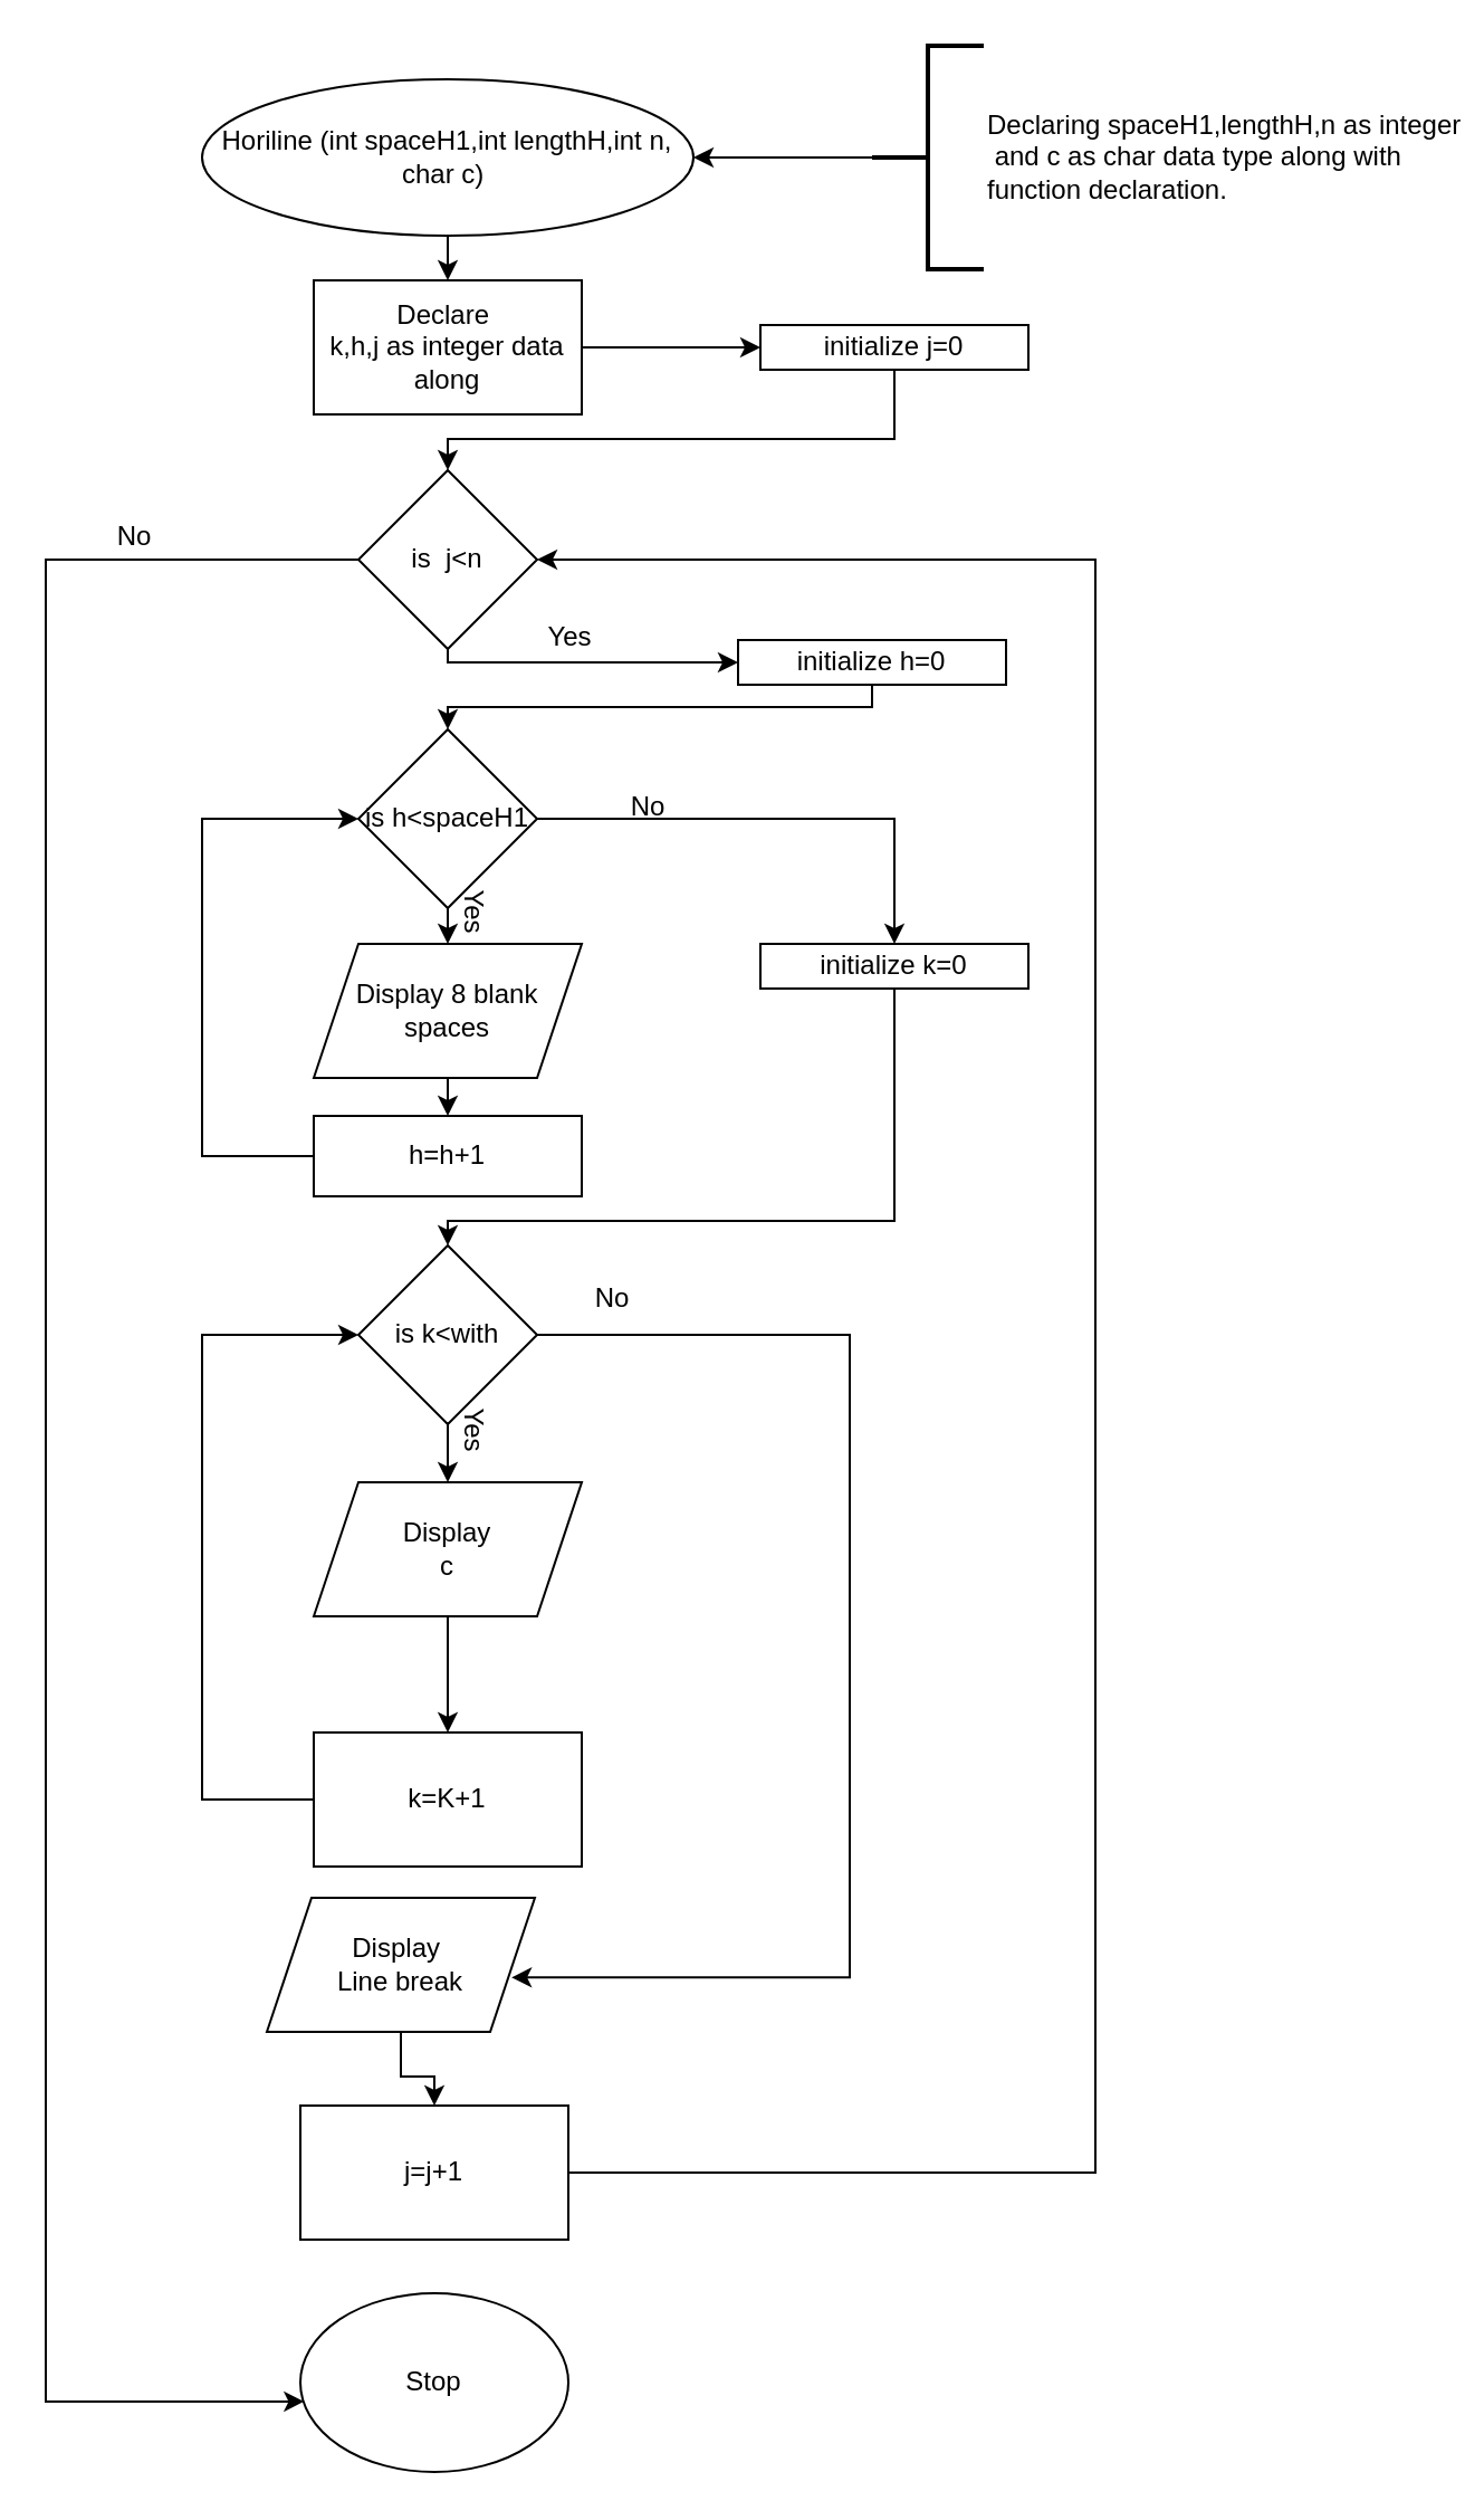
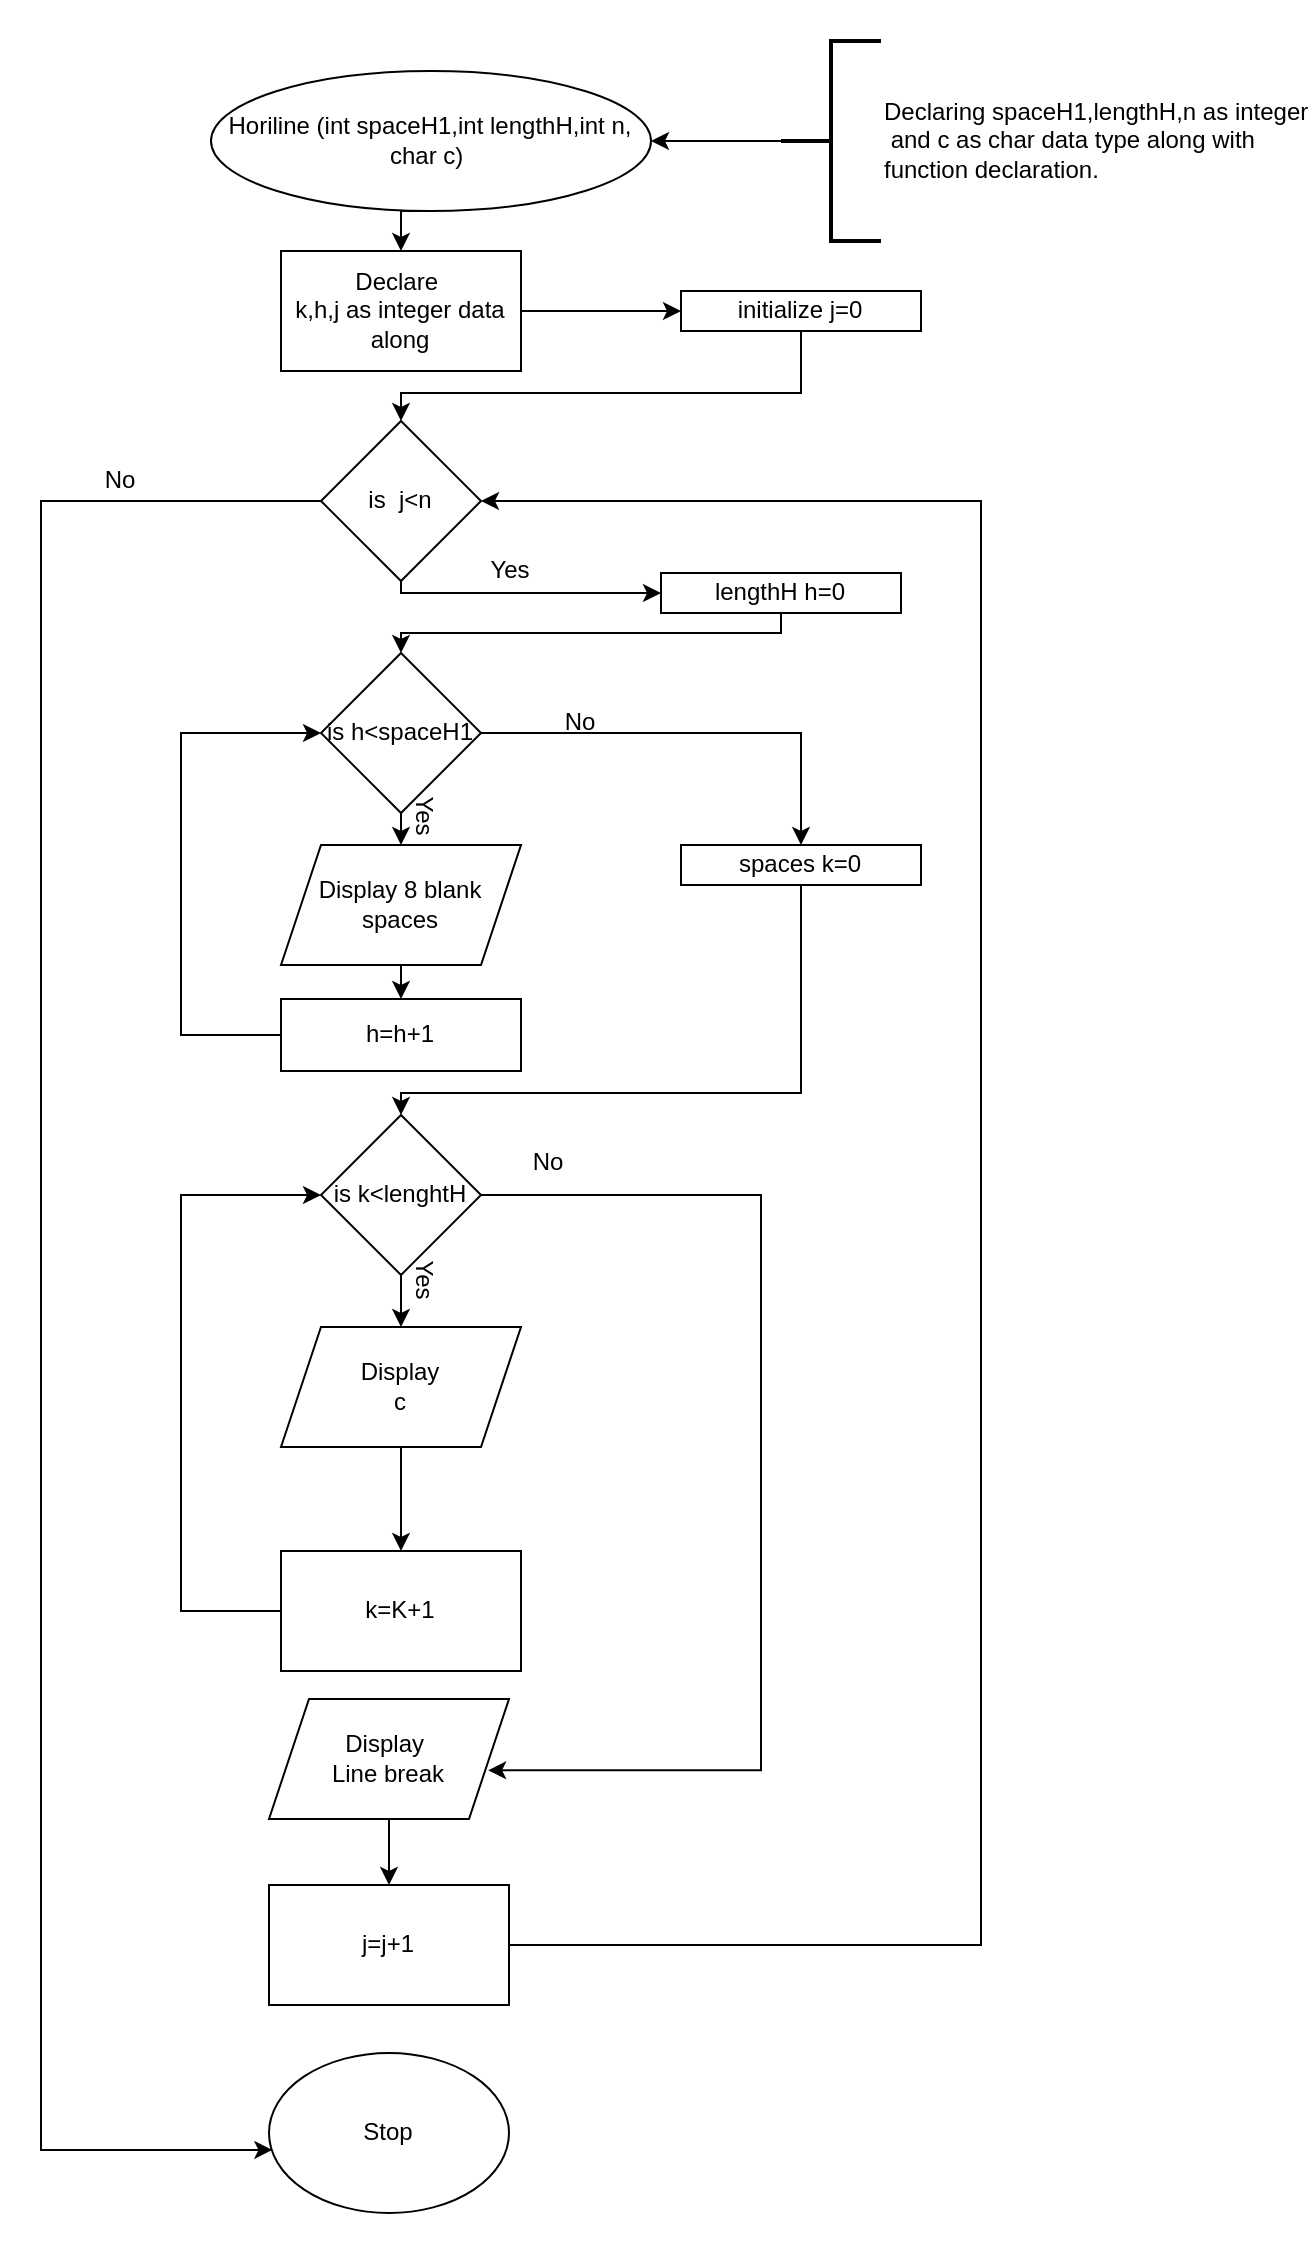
- <mxCell id="2" value="Horiline (int&amp;nbsp;&lt;span style=&quot;&quot;&gt;spaceH1,int lengthH,int n,&lt;br&gt;char&amp;nbsp;&lt;/span&gt;&lt;span style=&quot;&quot;&gt;c)&amp;nbsp;&lt;/span&gt;" style="ellipse;whiteSpace=wrap;html=1;" parent="1" vertex="1"><mxGeometry x="90" y="35" width="220" height="70" as="geometry" /></mxCell>
+ <mxCell id="2" value="Horiline (int&amp;nbsp;&lt;span style=&quot;&quot;&gt;spaceH1,int lengthH,int n,&lt;br&gt;char&amp;nbsp;&lt;/span&gt;&lt;span style=&quot;&quot;&gt;c)&amp;nbsp;&lt;/span&gt;" style="ellipse;whiteSpace=wrap;html=1;" parent="1" vertex="1"><mxGeometry x="105" y="35" width="220" height="70" as="geometry" /></mxCell>
- <mxCell id="39" value="initialize h=0" style="whiteSpace=wrap;html=1;" vertex="1" parent="1"><mxGeometry x="330" y="286" width="120" height="20" as="geometry" /></mxCell>
+ <mxCell id="39" value="lengthH h=0" style="whiteSpace=wrap;html=1;" vertex="1" parent="1"><mxGeometry x="330" y="286" width="120" height="20" as="geometry" /></mxCell>
- <mxCell id="41" value="initialize k=0" style="whiteSpace=wrap;html=1;" vertex="1" parent="1"><mxGeometry x="340" y="422" width="120" height="20" as="geometry" /></mxCell>
+ <mxCell id="41" value="spaces k=0" style="whiteSpace=wrap;html=1;" vertex="1" parent="1"><mxGeometry x="340" y="422" width="120" height="20" as="geometry" /></mxCell>
- <mxCell id="13" value="is k&amp;lt;with" style="rhombus;whiteSpace=wrap;html=1;" parent="1" vertex="1"><mxGeometry x="160" y="557" width="80" height="80" as="geometry" /></mxCell>
+ <mxCell id="13" value="is k&amp;lt;lenghtH" style="rhombus;whiteSpace=wrap;html=1;" parent="1" vertex="1"><mxGeometry x="160" y="557" width="80" height="80" as="geometry" /></mxCell>
- <mxCell id="16" value="Display&amp;nbsp;&lt;br&gt;Line break&lt;br&gt;" style="shape=parallelogram;perimeter=parallelogramPerimeter;whiteSpace=wrap;html=1;fixedSize=1;" parent="1" vertex="1"><mxGeometry x="119" y="849" width="120" height="60" as="geometry" /></mxCell>
+ <mxCell id="16" value="Display&amp;nbsp;&lt;br&gt;Line break&lt;br&gt;" style="shape=parallelogram;perimeter=parallelogramPerimeter;whiteSpace=wrap;html=1;fixedSize=1;" parent="1" vertex="1"><mxGeometry x="134" y="849" width="120" height="60" as="geometry" /></mxCell>
